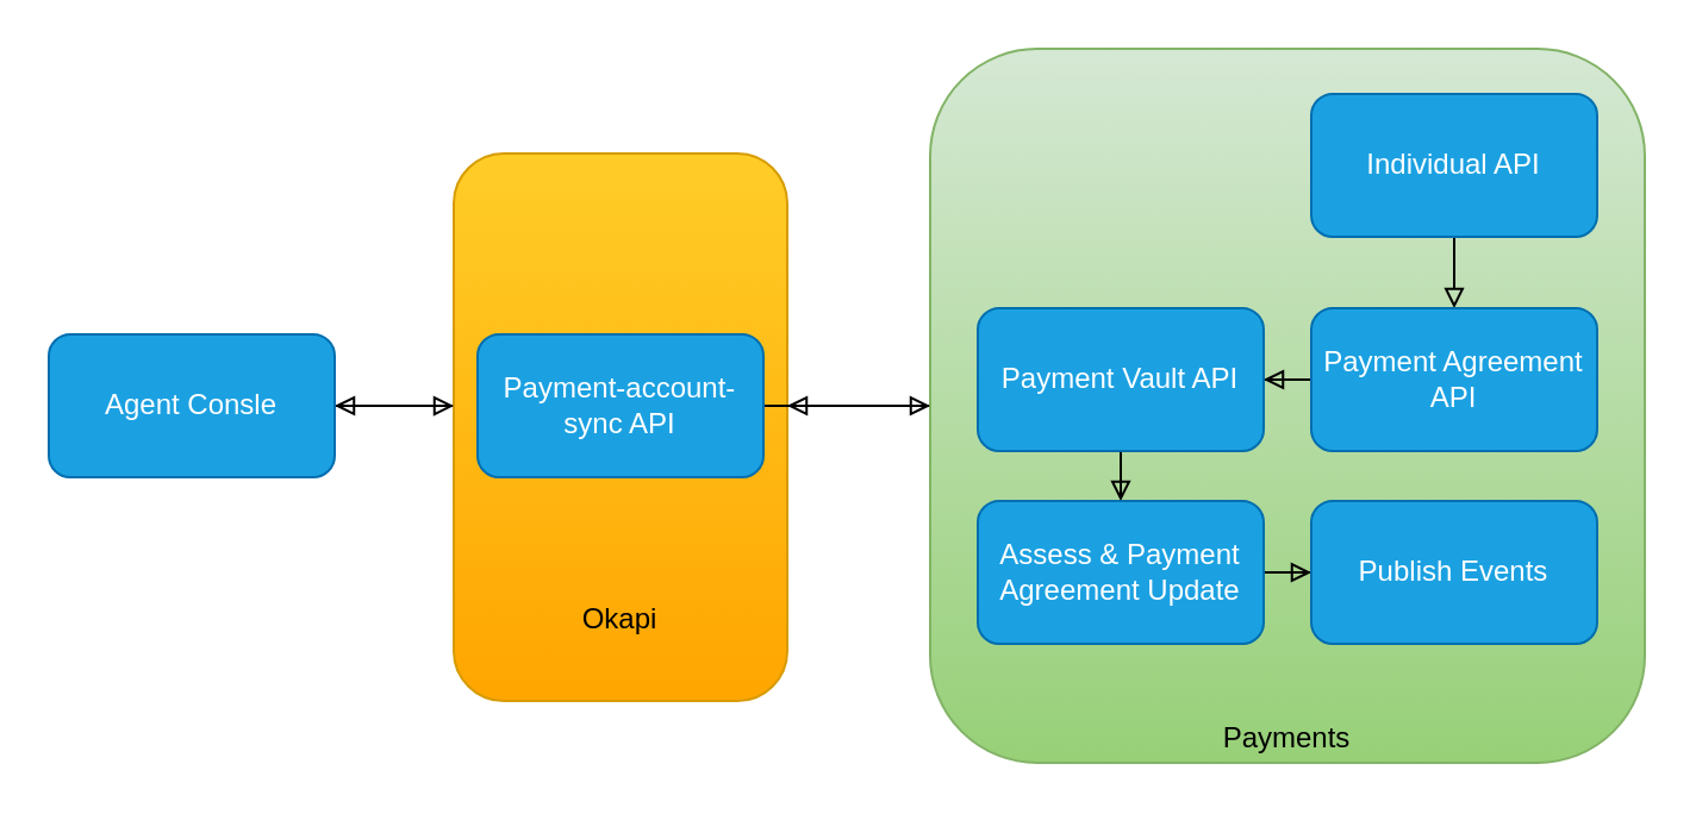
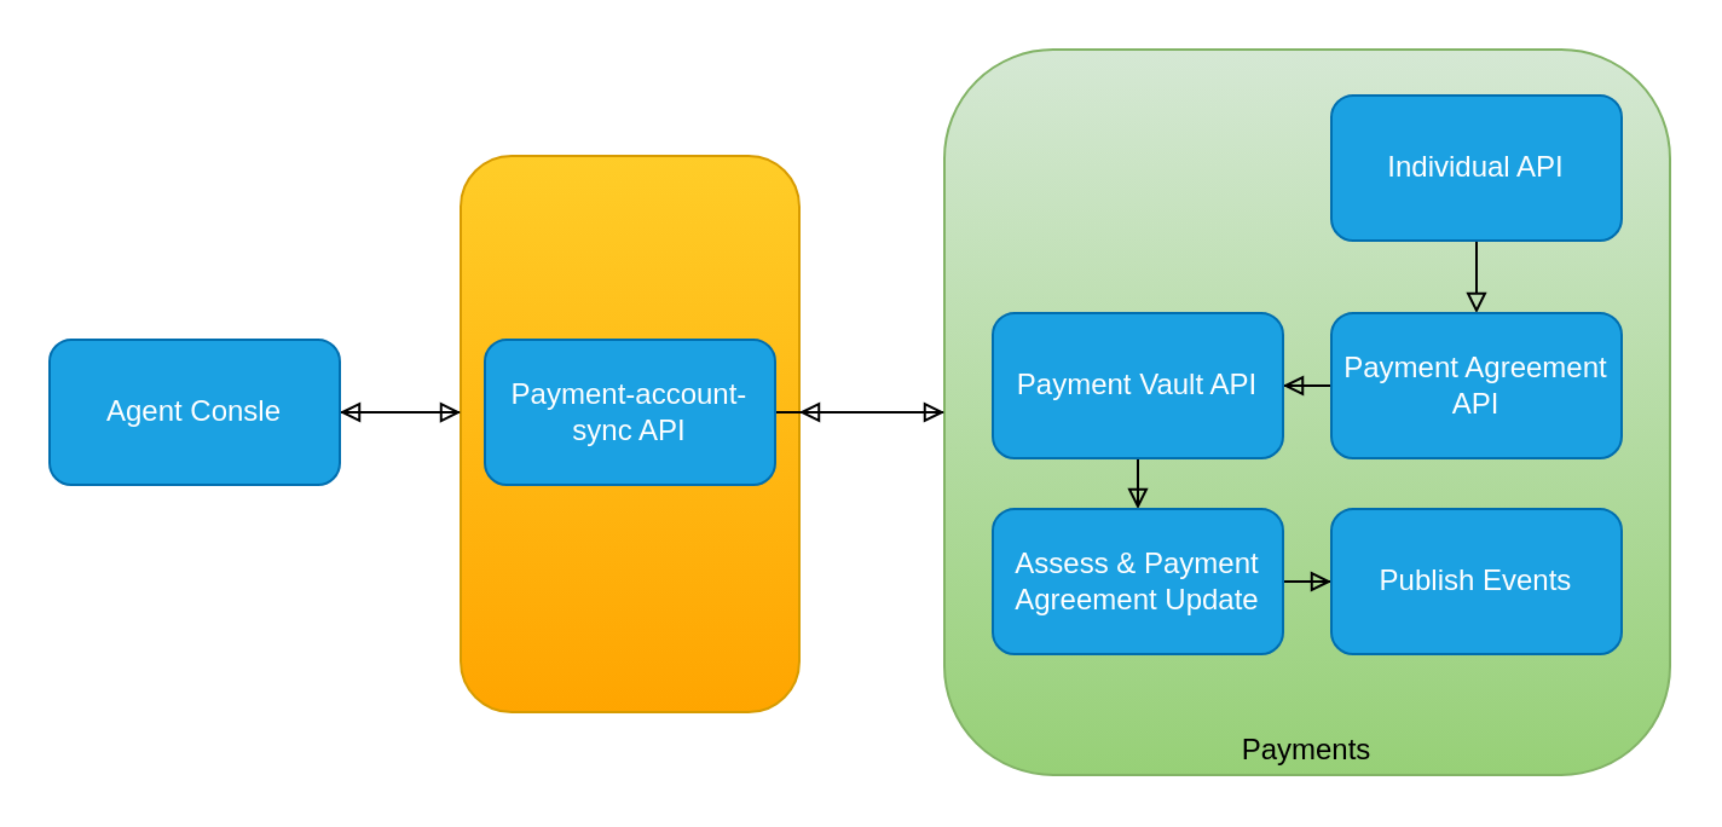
- <mxCell id="20" value="Okapi" style="text;html=1;strokeColor=none;fillColor=none;align=center;verticalAlign=middle;whiteSpace=wrap;rounded=0;" vertex="1" parent="1"><mxGeometry x="240" y="250" width="40" height="20" as="geometry" /></mxCell>
